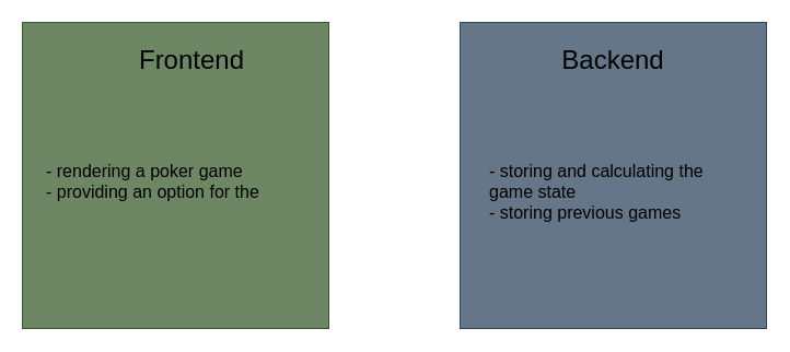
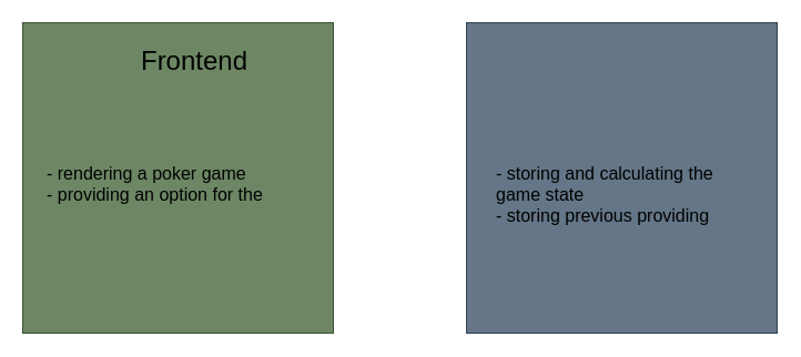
- <mxCell id="5" value="&lt;font style=&quot;font-size: 24px;&quot;&gt;Backend&lt;/font&gt;" style="text;html=1;strokeColor=none;fillColor=none;align=center;verticalAlign=middle;whiteSpace=wrap;rounded=0;" parent="1" vertex="1"><mxGeometry x="470" y="40" width="180" height="30" as="geometry" /></mxCell>
- <mxCell id="9" value="&lt;font style=&quot;font-size: 16px;&quot;&gt;- storing and calculating the game state&lt;br&gt;- storing previous games&lt;br&gt;&lt;/font&gt;" style="text;html=1;strokeColor=none;fillColor=none;align=left;verticalAlign=top;whiteSpace=wrap;rounded=0;" vertex="1" parent="1"><mxGeometry x="445" y="140" width="230" height="130" as="geometry" /></mxCell>
+ <mxCell id="9" value="&lt;font style=&quot;font-size: 16px;&quot;&gt;- storing and calculating the game state&lt;br&gt;- storing previous providing&lt;br&gt;&lt;/font&gt;" style="text;html=1;strokeColor=none;fillColor=none;align=left;verticalAlign=top;whiteSpace=wrap;rounded=0;" vertex="1" parent="1"><mxGeometry x="445" y="140" width="230" height="130" as="geometry" /></mxCell>
